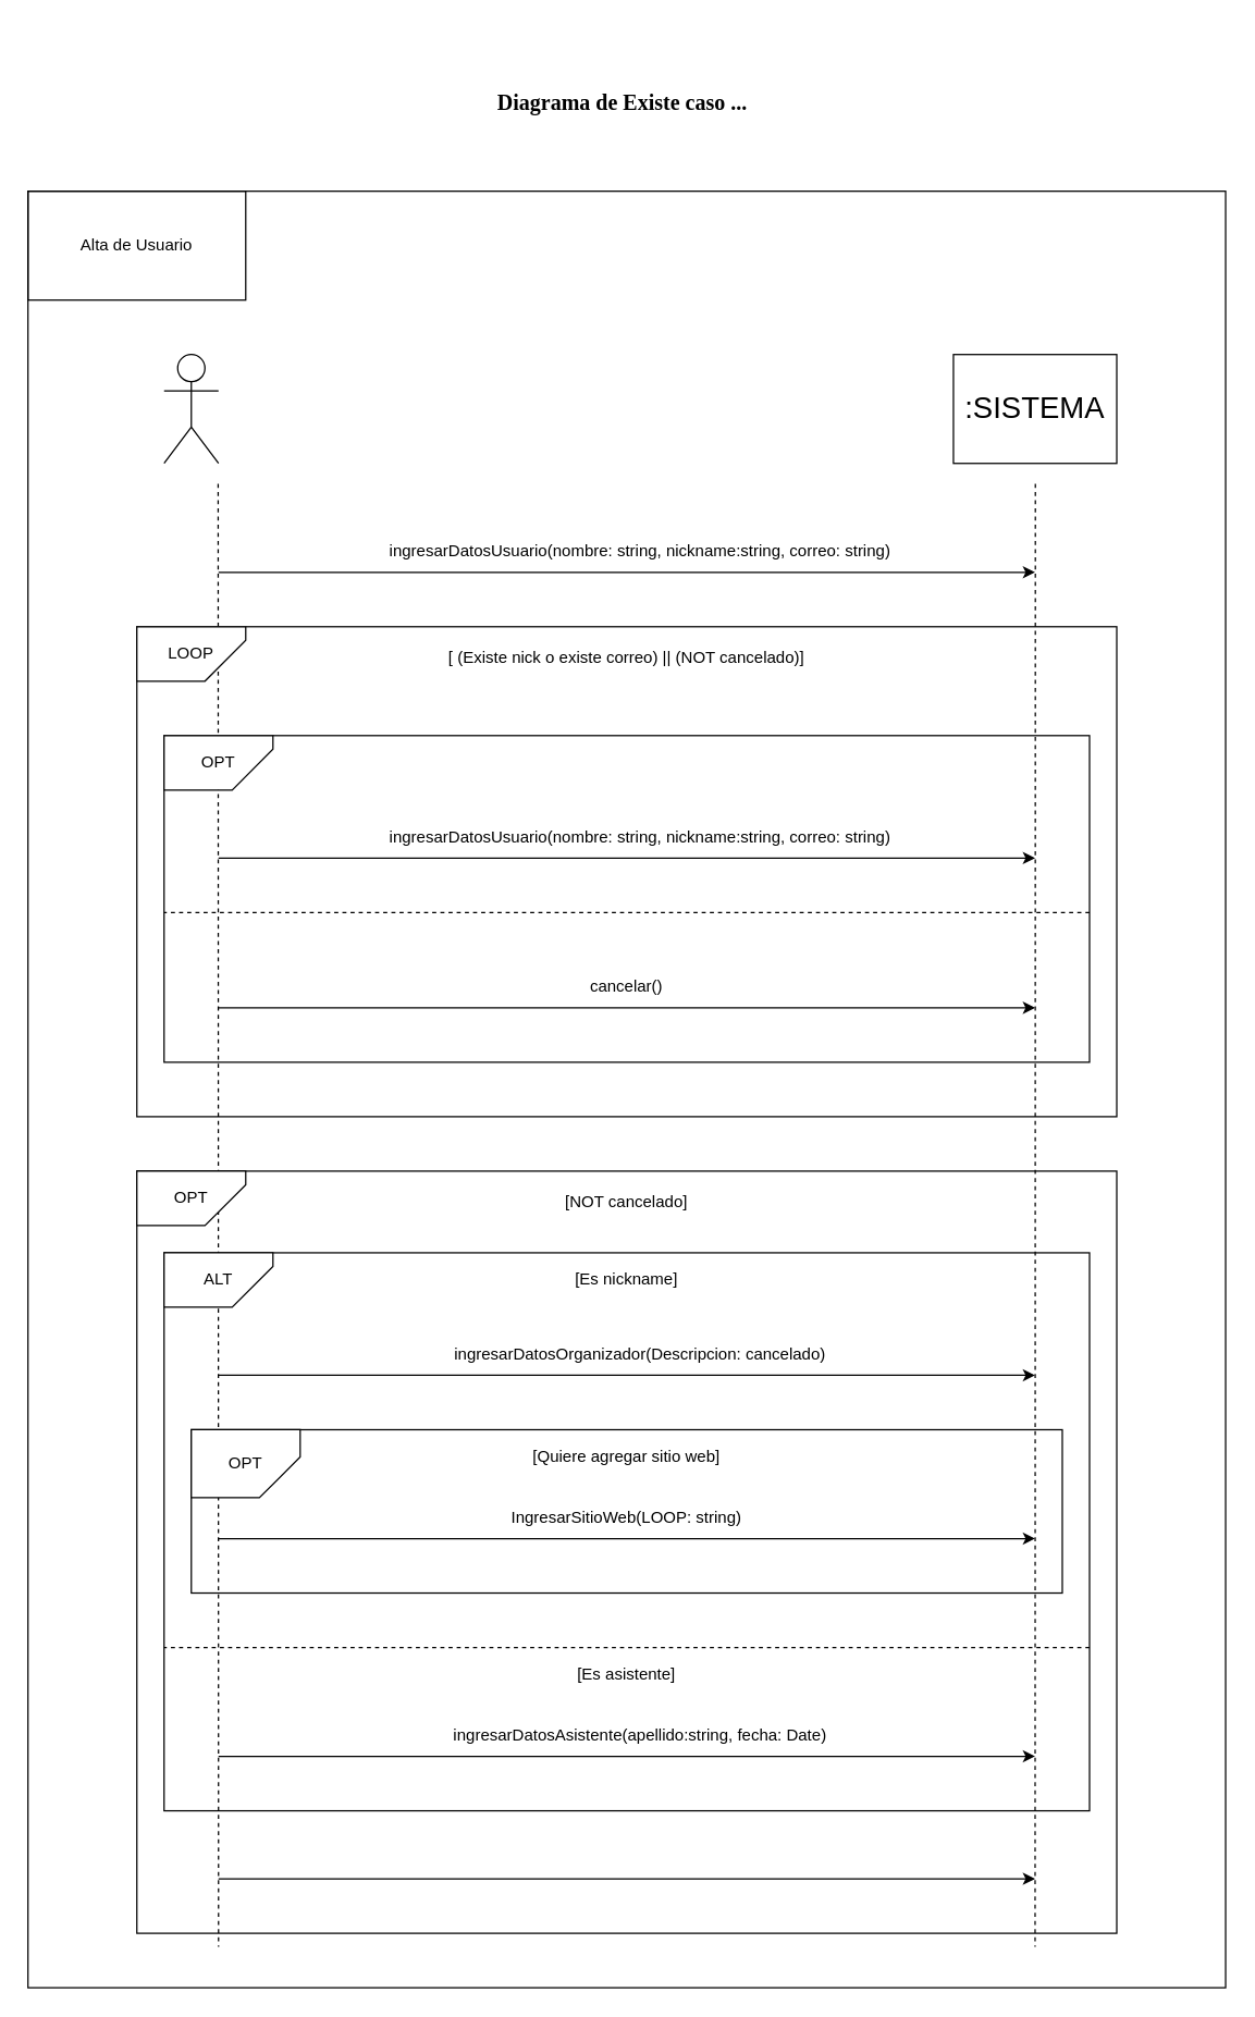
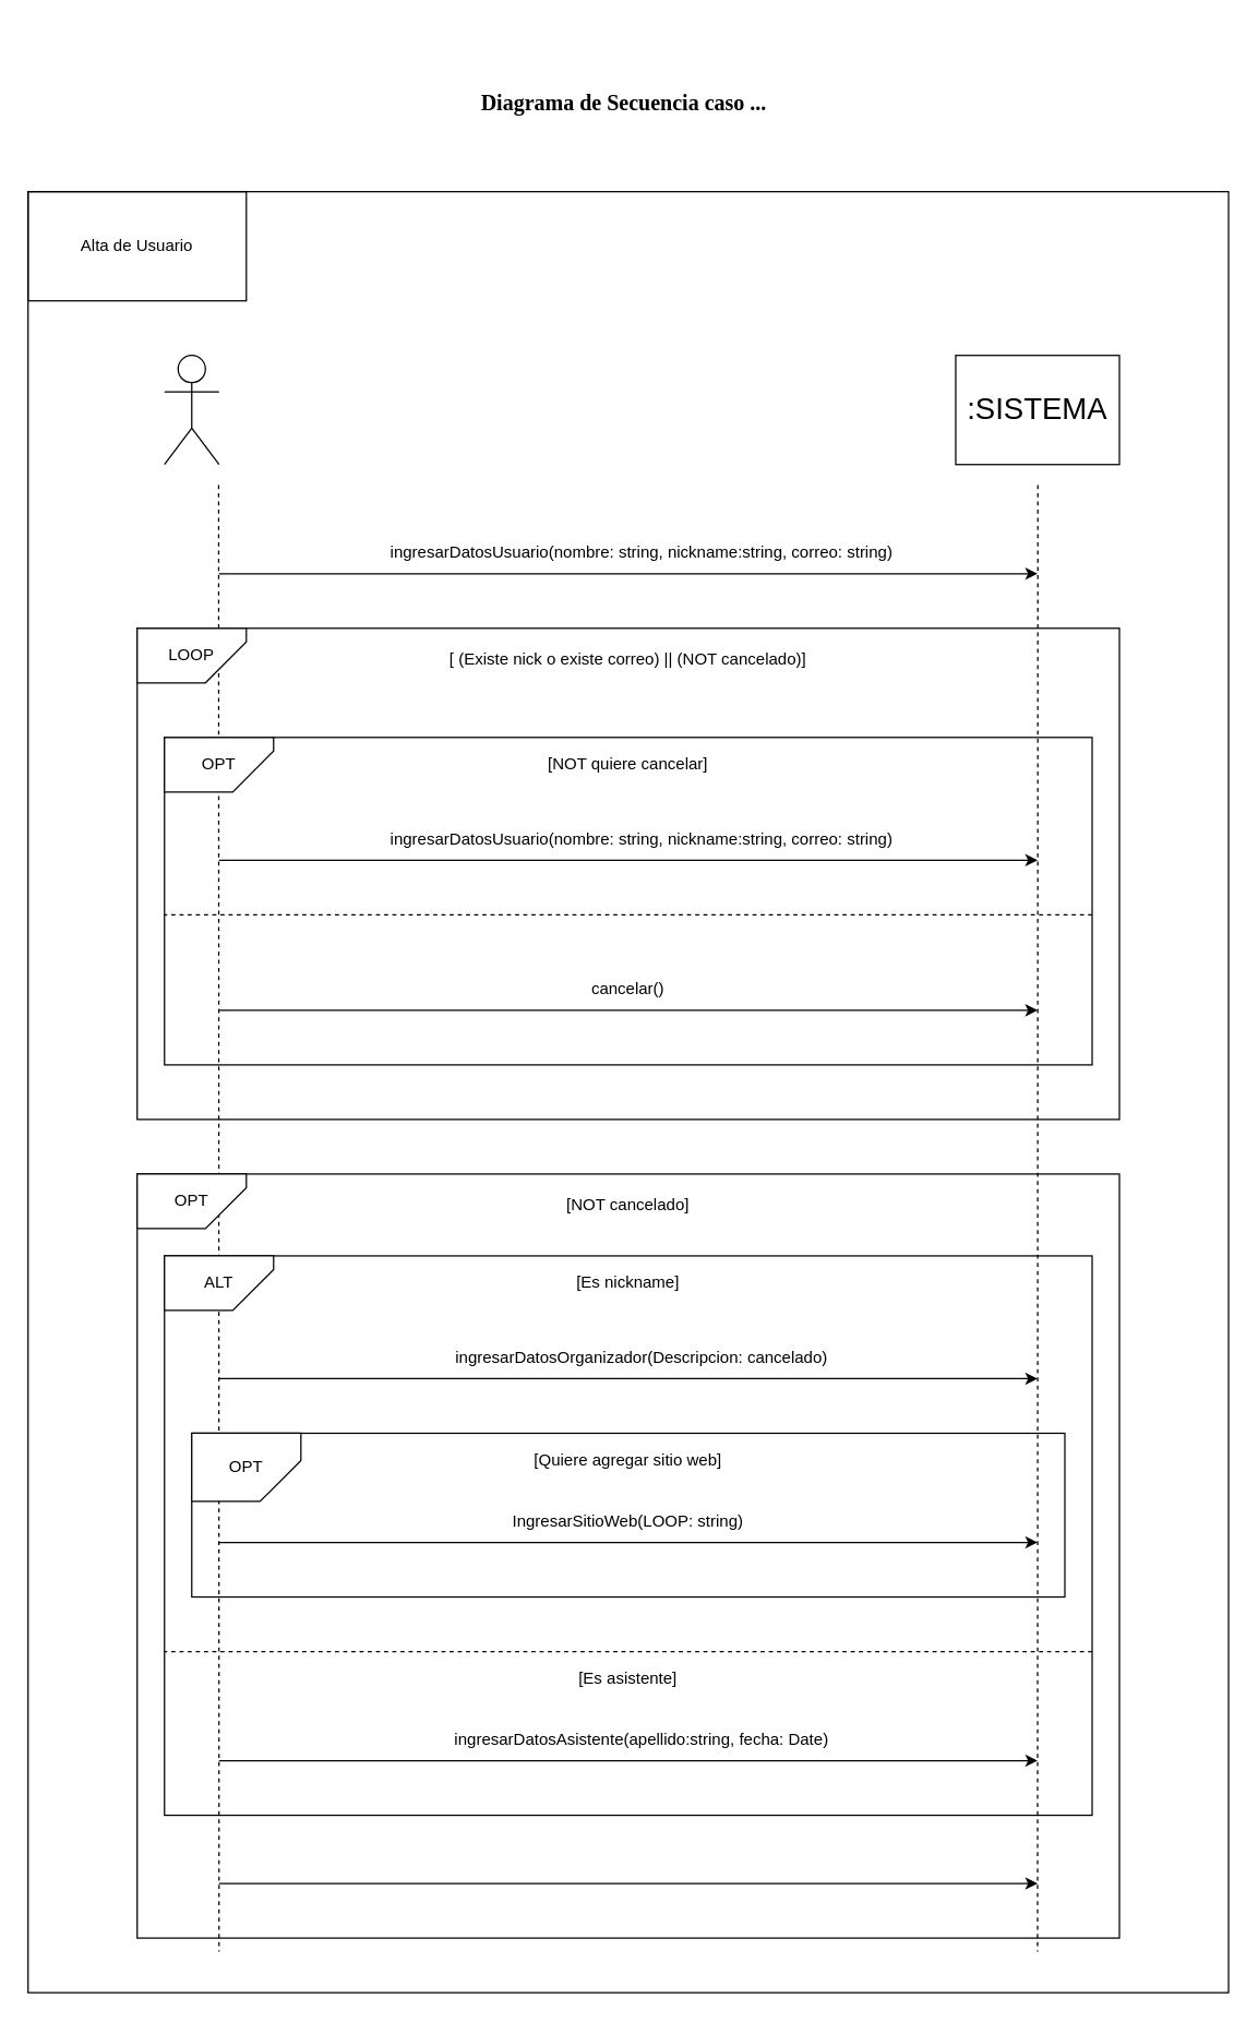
- <mxCell id="2" value="&lt;font face=&quot;Times New Roman&quot;&gt;&lt;span style=&quot;font-size: 16px;&quot;&gt;&lt;b&gt;Diagrama de Existe caso ...&lt;/b&gt;&lt;/span&gt;&lt;/font&gt;" style="text;html=1;align=center;verticalAlign=middle;whiteSpace=wrap;rounded=0;" vertex="1" parent="1"><mxGeometry x="227" y="20" width="460" height="110" as="geometry" /></mxCell>
+ <mxCell id="2" value="&lt;font face=&quot;Times New Roman&quot;&gt;&lt;span style=&quot;font-size: 16px;&quot;&gt;&lt;b&gt;Diagrama de Secuencia caso ...&lt;/b&gt;&lt;/span&gt;&lt;/font&gt;" style="text;html=1;align=center;verticalAlign=middle;whiteSpace=wrap;rounded=0;" vertex="1" parent="1"><mxGeometry x="227" y="20" width="460" height="110" as="geometry" /></mxCell>
+ <mxCell id="17" value="[NOT quiere cancelar]" style="text;html=1;align=center;verticalAlign=middle;whiteSpace=wrap;rounded=0;" vertex="1" parent="14"><mxGeometry x="100" width="480" height="40" as="geometry" /></mxCell>
